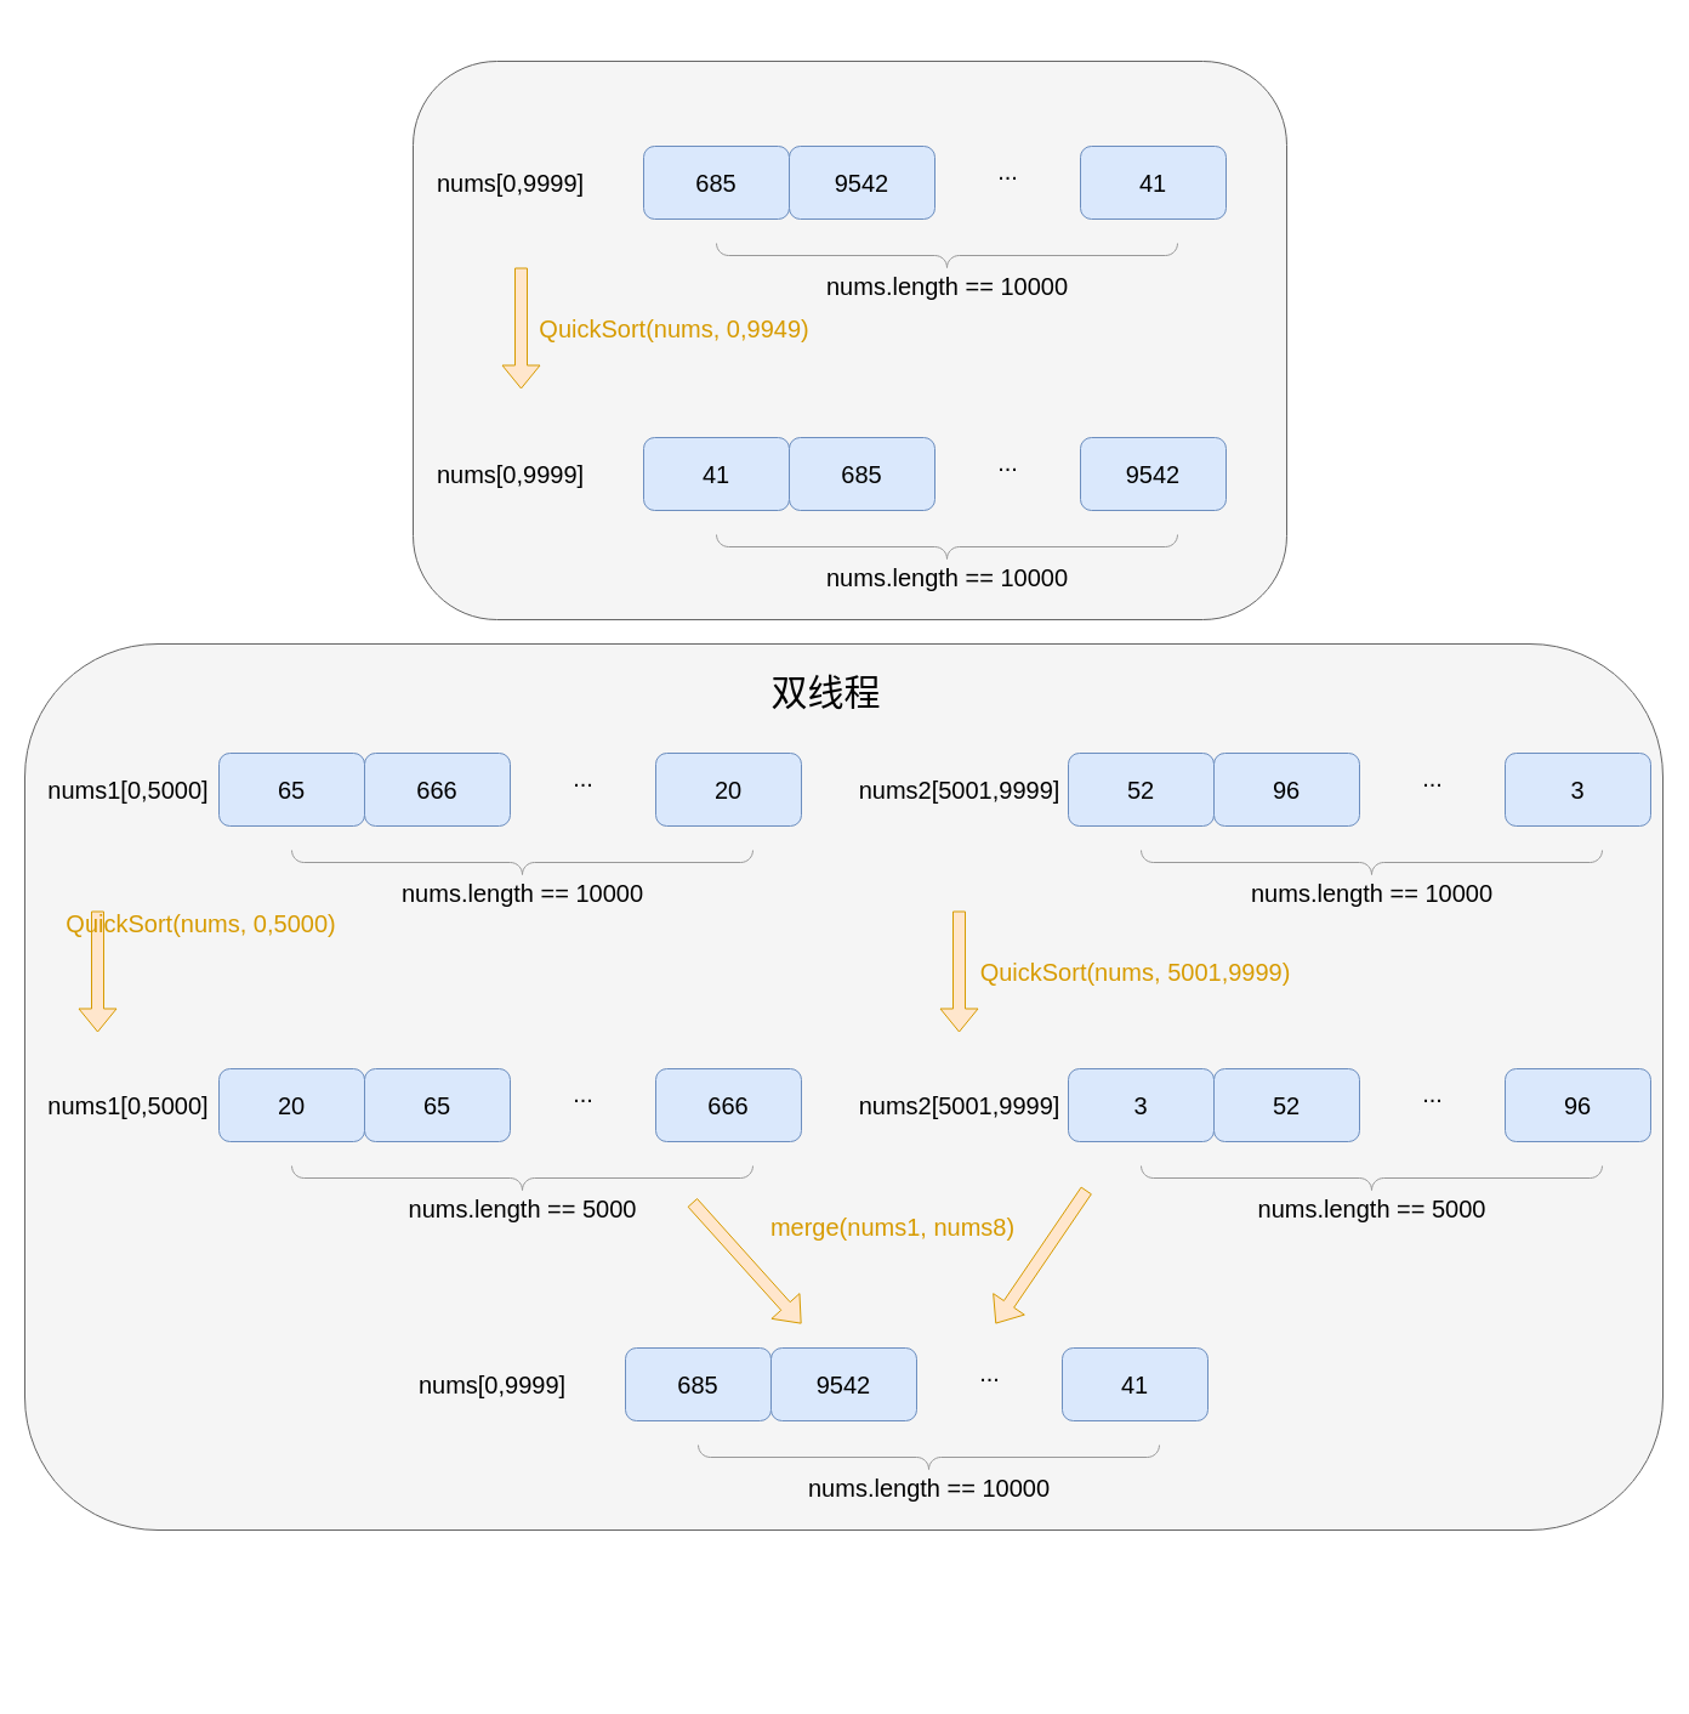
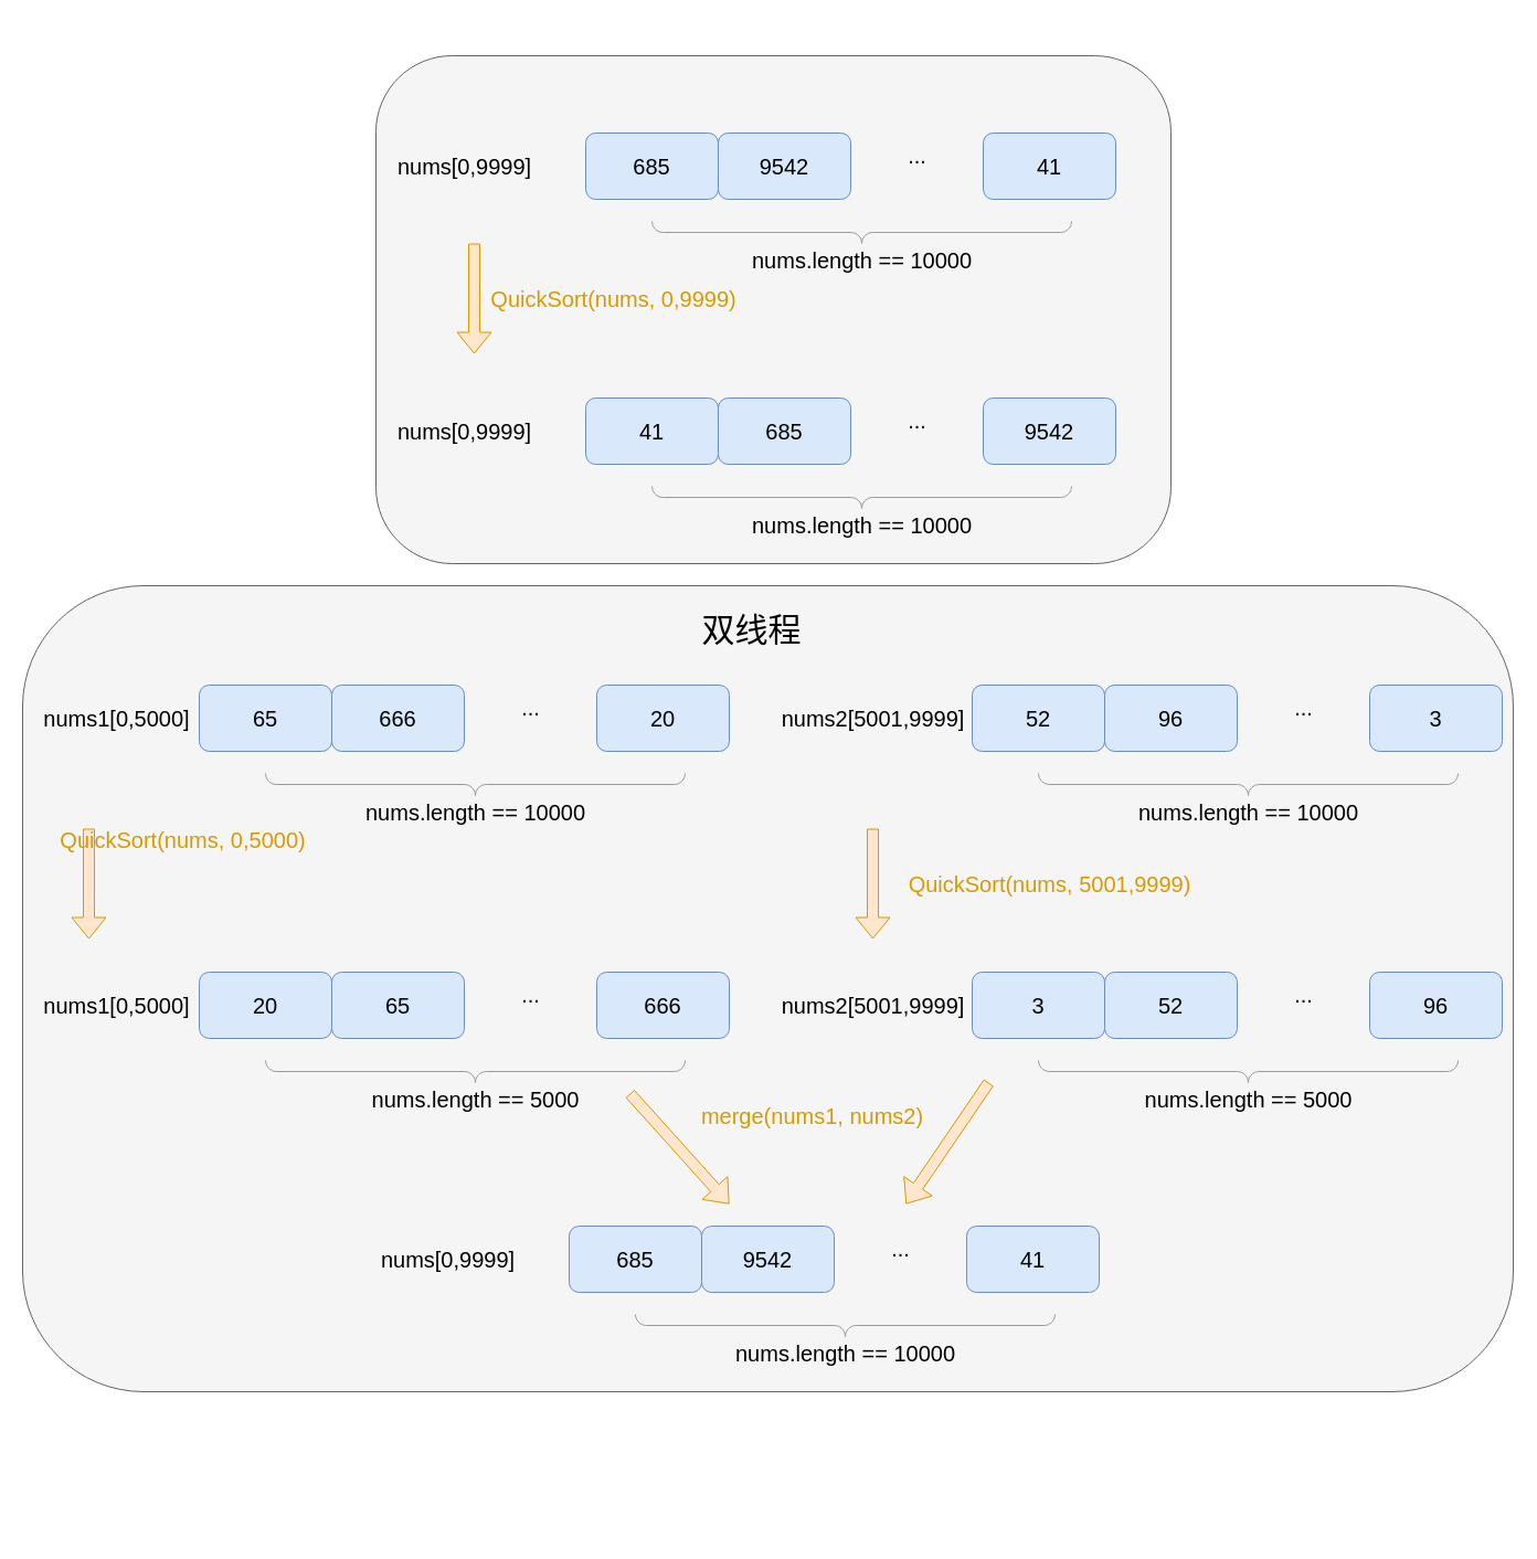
- <mxCell id="19" value="QuickSort(nums, 0,9949)" style="text;html=1;align=center;verticalAlign=middle;resizable=0;points=[];autosize=1;strokeColor=none;fillColor=none;fontSize=20;fontColor=#d79b00;" vertex="1" parent="1"><mxGeometry x="430" y="250" width="250" height="40" as="geometry" /></mxCell>
+ <mxCell id="19" value="QuickSort(nums, 0,9999)" style="text;html=1;align=center;verticalAlign=middle;resizable=0;points=[];autosize=1;strokeColor=none;fillColor=none;fontSize=20;fontColor=#d79b00;" vertex="1" parent="1"><mxGeometry x="430" y="250" width="250" height="40" as="geometry" /></mxCell>
- <mxCell id="44" value="QuickSort(nums, 5001,9999)" style="text;html=1;align=center;verticalAlign=middle;resizable=0;points=[];autosize=1;strokeColor=none;fillColor=none;fontSize=20;fontColor=#d79b00;" vertex="1" parent="1"><mxGeometry x="795" y="780" width="280" height="40" as="geometry" /></mxCell>
+ <mxCell id="44" value="QuickSort(nums, 5001,9999)" style="text;html=1;align=center;verticalAlign=middle;resizable=0;points=[];autosize=1;strokeColor=none;fillColor=none;fontSize=20;fontColor=#d79b00;" vertex="1" parent="1"><mxGeometry x="810" y="780" width="280" height="40" as="geometry" /></mxCell>
- <mxCell id="62" value="merge(nums1, nums8)" style="text;html=1;align=center;verticalAlign=middle;resizable=0;points=[];autosize=1;strokeColor=none;fillColor=none;fontSize=20;fontColor=#d79b00;" vertex="1" parent="1"><mxGeometry x="625" y="990" width="220" height="40" as="geometry" /></mxCell>
+ <mxCell id="62" value="merge(nums1, nums2)" style="text;html=1;align=center;verticalAlign=middle;resizable=0;points=[];autosize=1;strokeColor=none;fillColor=none;fontSize=20;fontColor=#d79b00;" vertex="1" parent="1"><mxGeometry x="625" y="990" width="220" height="40" as="geometry" /></mxCell>
